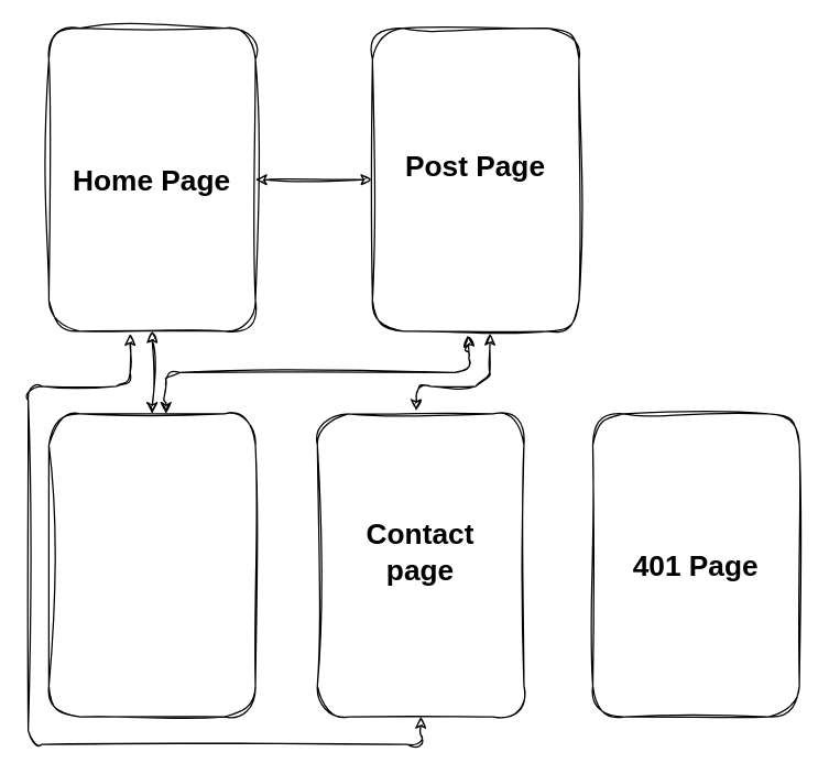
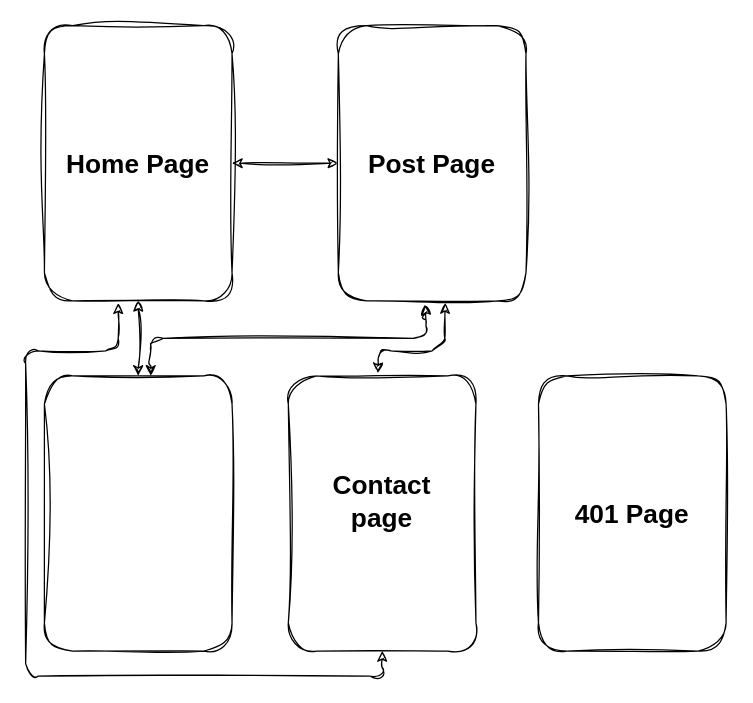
- <mxCell id="7" value="Post Page" style="text;html=1;strokeColor=none;fillColor=none;align=center;verticalAlign=middle;whiteSpace=wrap;rounded=0;fontStyle=1;fontSize=21;sketch=1;curveFitting=1;jiggle=2;" vertex="1" parent="5"><mxGeometry x="15" y="85" width="120" height="30" as="geometry" /></mxCell>
+ <mxCell id="7" value="Post Page" style="text;html=1;strokeColor=none;fillColor=none;align=center;verticalAlign=middle;whiteSpace=wrap;rounded=0;fontStyle=1;fontSize=21;sketch=1;curveFitting=1;jiggle=2;" vertex="1" parent="5"><mxGeometry x="15" y="95" width="120" height="30" as="geometry" /></mxCell>
